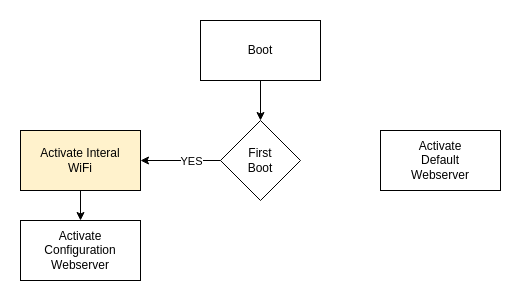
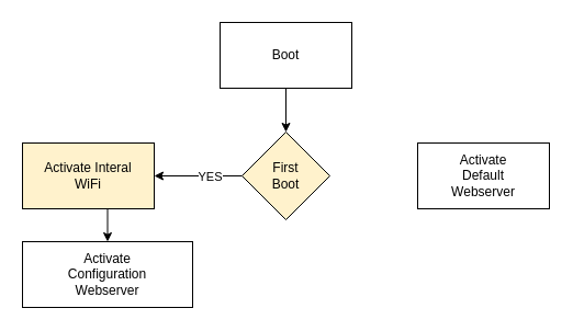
- <mxCell id="3" value="First&lt;br&gt;Boot" style="rhombus;whiteSpace=wrap;html=1;" vertex="1" parent="1"><mxGeometry x="220" y="120" width="80" height="80" as="geometry" /></mxCell>
+ <mxCell id="3" value="First&lt;br&gt;Boot" style="rhombus;whiteSpace=wrap;html=1;fillColor=#fff2cc;" vertex="1" parent="1"><mxGeometry x="220" y="120" width="80" height="80" as="geometry" /></mxCell>
- <mxCell id="4" value="Activate&lt;br&gt;Configuration&lt;br&gt;Webserver" style="rounded=0;whiteSpace=wrap;html=1;" vertex="1" parent="1"><mxGeometry x="20" y="220" width="120" height="60" as="geometry" /></mxCell>
+ <mxCell id="4" value="Activate&lt;br&gt;Configuration&lt;br&gt;Webserver" style="rounded=0;whiteSpace=wrap;html=1;" vertex="1" parent="1"><mxGeometry x="20" y="220" width="155" height="60" as="geometry" /></mxCell>
